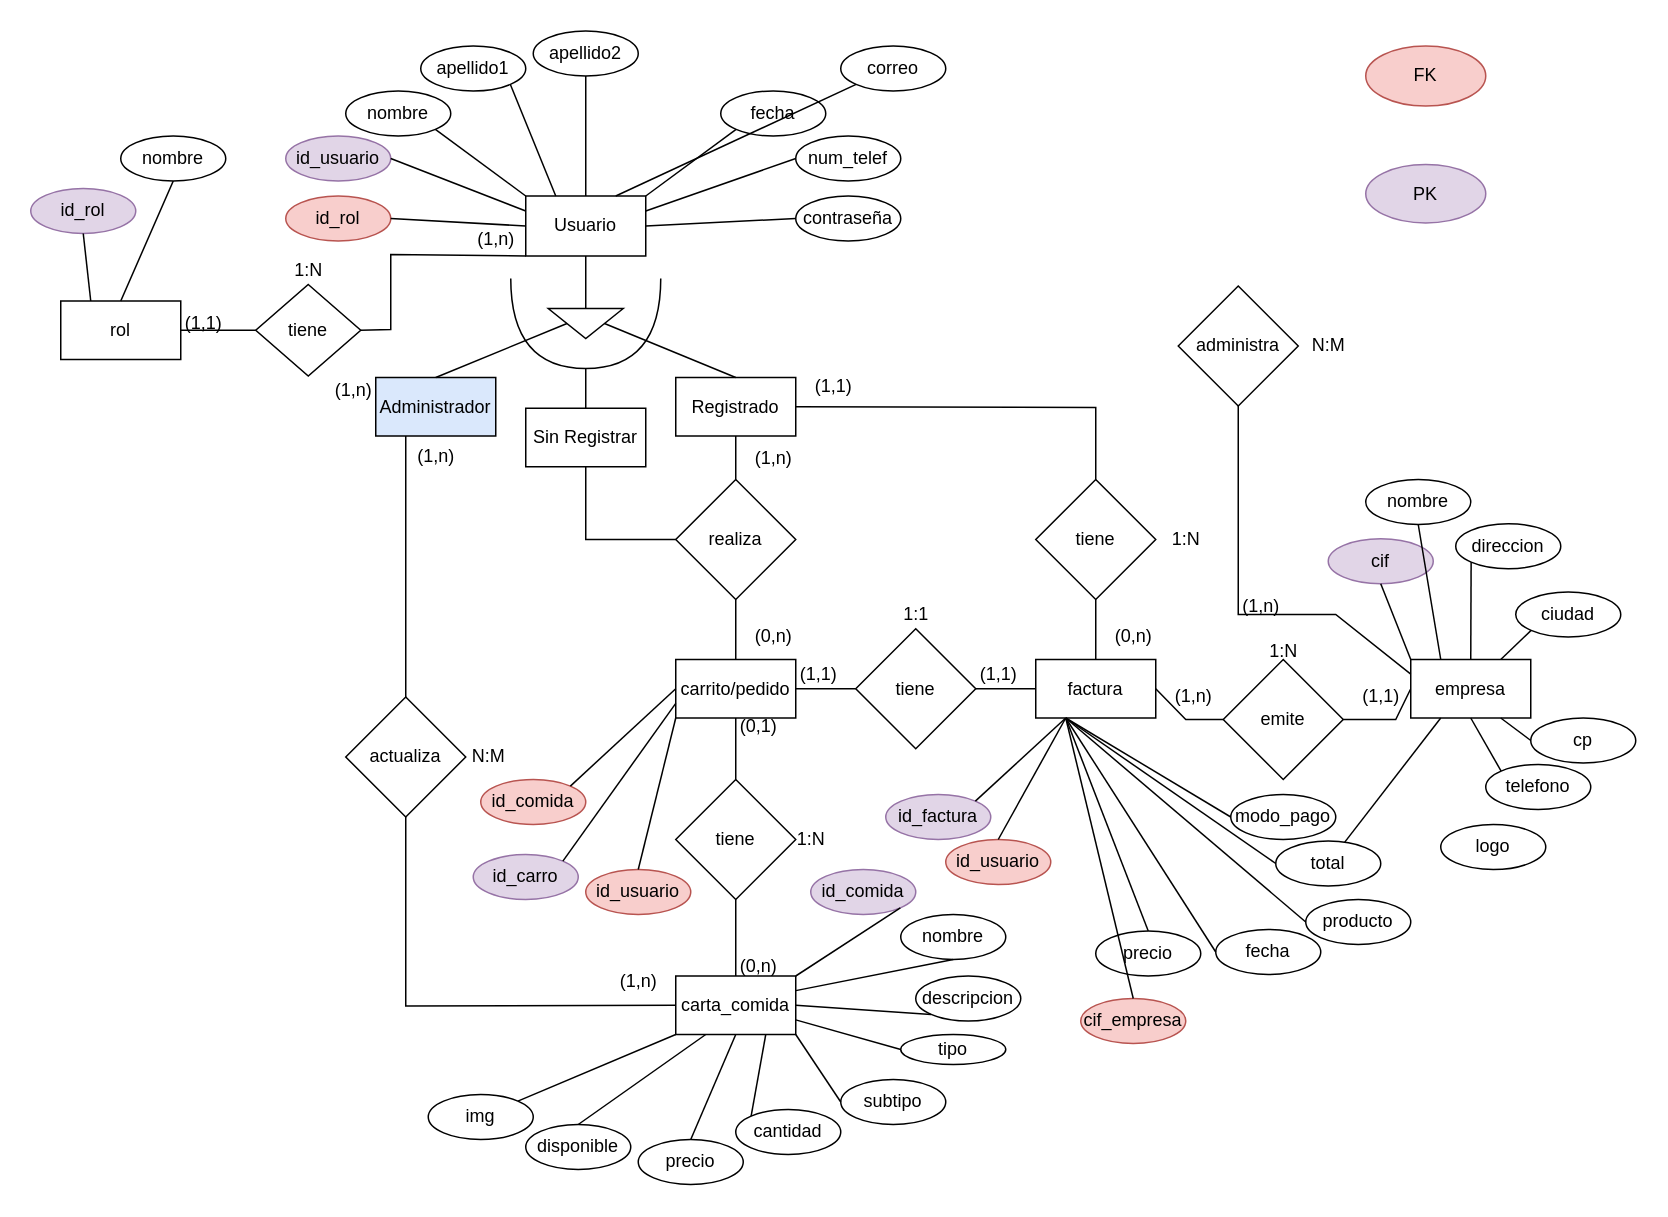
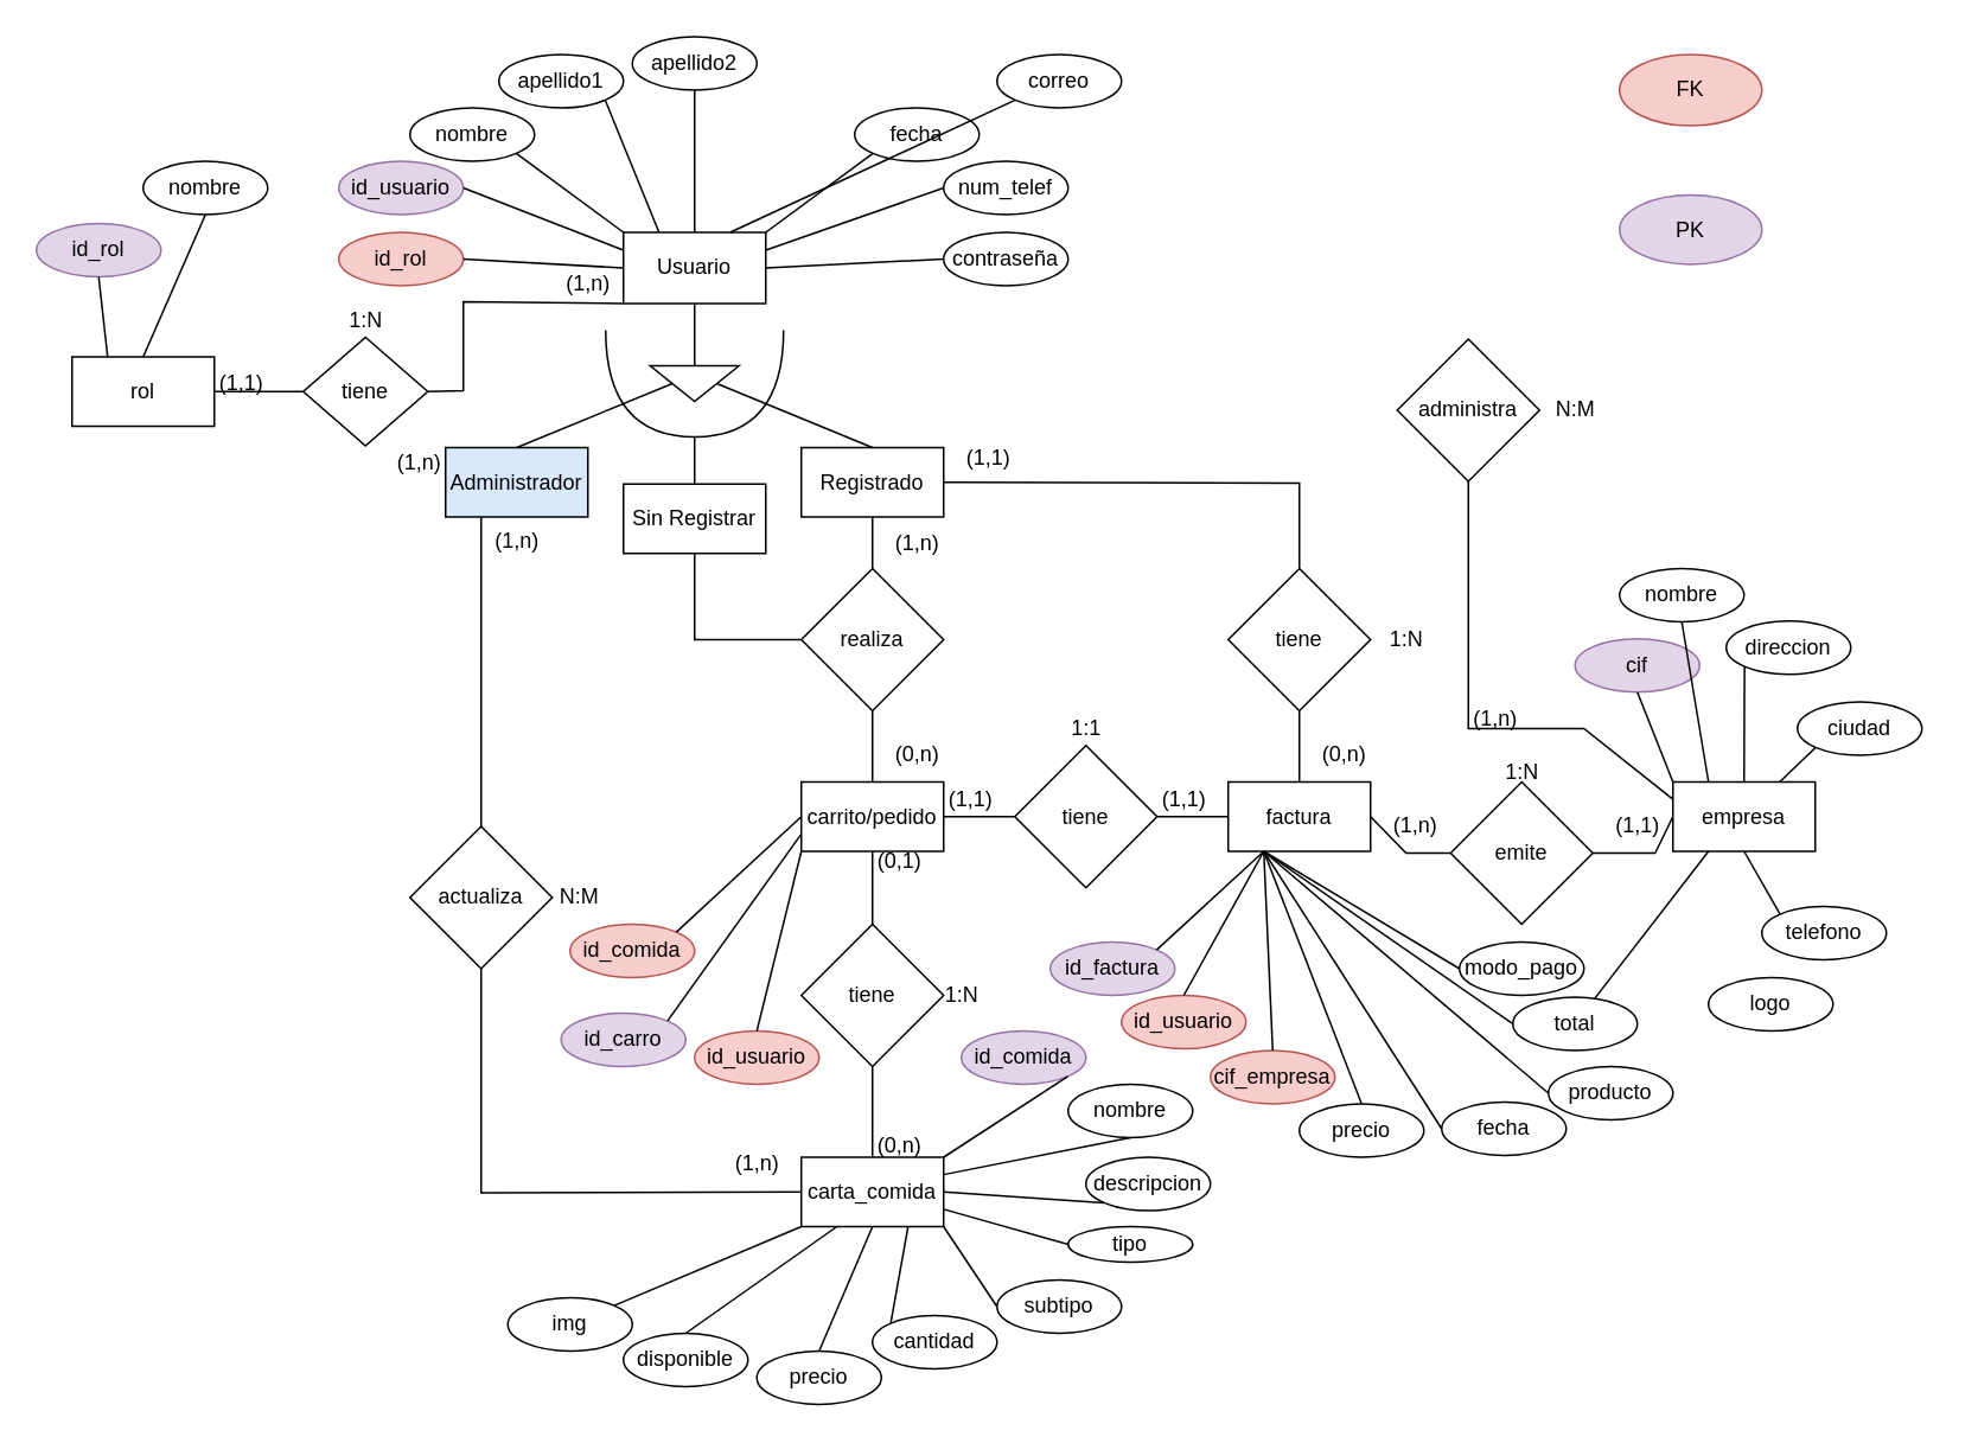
- <mxCell id="101" value="" style="endArrow=none;html=1;rounded=0;entryX=0.75;entryY=1;entryDx=0;entryDy=0;exitX=0;exitY=0.5;exitDx=0;exitDy=0;" parent="1" source="93" target="48" edge="1"><mxGeometry width="50" height="50" relative="1" as="geometry"><mxPoint x="980" y="479" as="sourcePoint" /><mxPoint x="935" y="428.5" as="targetPoint" /></mxGeometry></mxCell>
- <mxCell id="93" value="cp" style="ellipse;whiteSpace=wrap;html=1;" parent="1" vertex="1"><mxGeometry x="1020" y="478" width="70" height="30" as="geometry" /></mxCell>
- <mxCell id="74" value="cif_empresa" style="ellipse;whiteSpace=wrap;html=1;fillColor=#f8cecc;strokeColor=#b85450;" parent="1" vertex="1"><mxGeometry x="720" y="665" width="70" height="30" as="geometry" /></mxCell>
+ <mxCell id="74" value="cif_empresa" style="ellipse;whiteSpace=wrap;html=1;fillColor=#f8cecc;strokeColor=#b85450;" parent="1" vertex="1"><mxGeometry x="680" y="590" width="70" height="30" as="geometry" /></mxCell>
